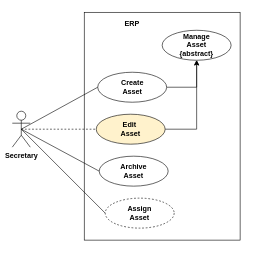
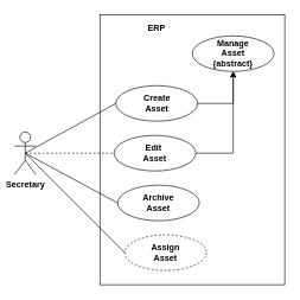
- <mxCell id="8" value="Edit&amp;nbsp;&lt;br&gt;Asset" style="ellipse;whiteSpace=wrap;html=1;fontStyle=1;align=center;horizontal=1;labelBackgroundColor=none;labelBorderColor=none;shadow=0;fillColor=#fff2cc;" vertex="1" parent="1"><mxGeometry x="160" y="190" width="115" height="50" as="geometry" /></mxCell>
+ <mxCell id="8" value="Edit&amp;nbsp;&lt;br&gt;Asset" style="ellipse;whiteSpace=wrap;html=1;fontStyle=1;align=center;horizontal=1;labelBackgroundColor=none;labelBorderColor=none;shadow=0;" vertex="1" parent="1"><mxGeometry x="160" y="190" width="115" height="50" as="geometry" /></mxCell>
